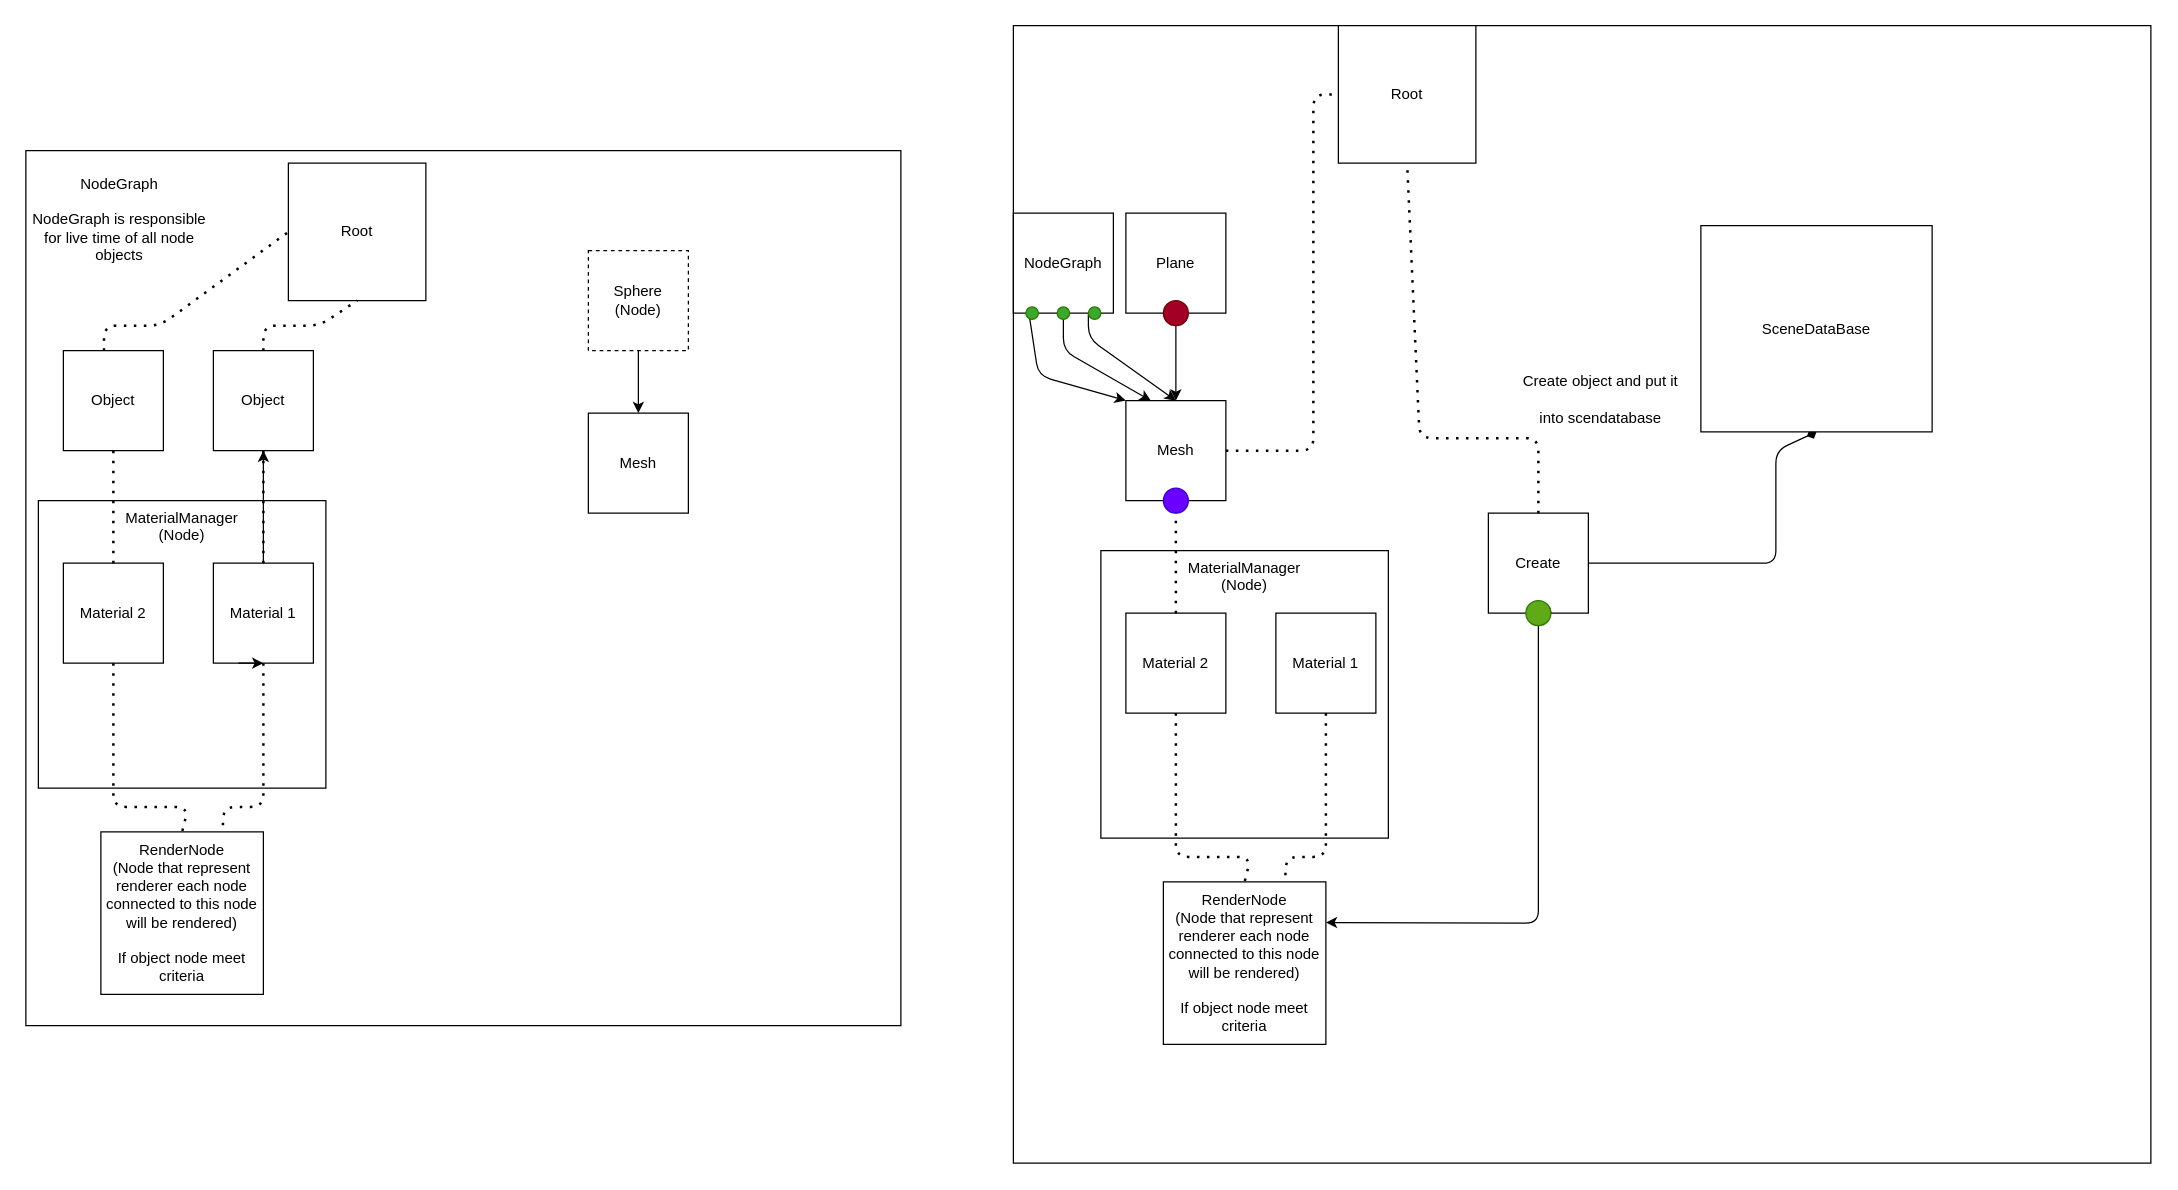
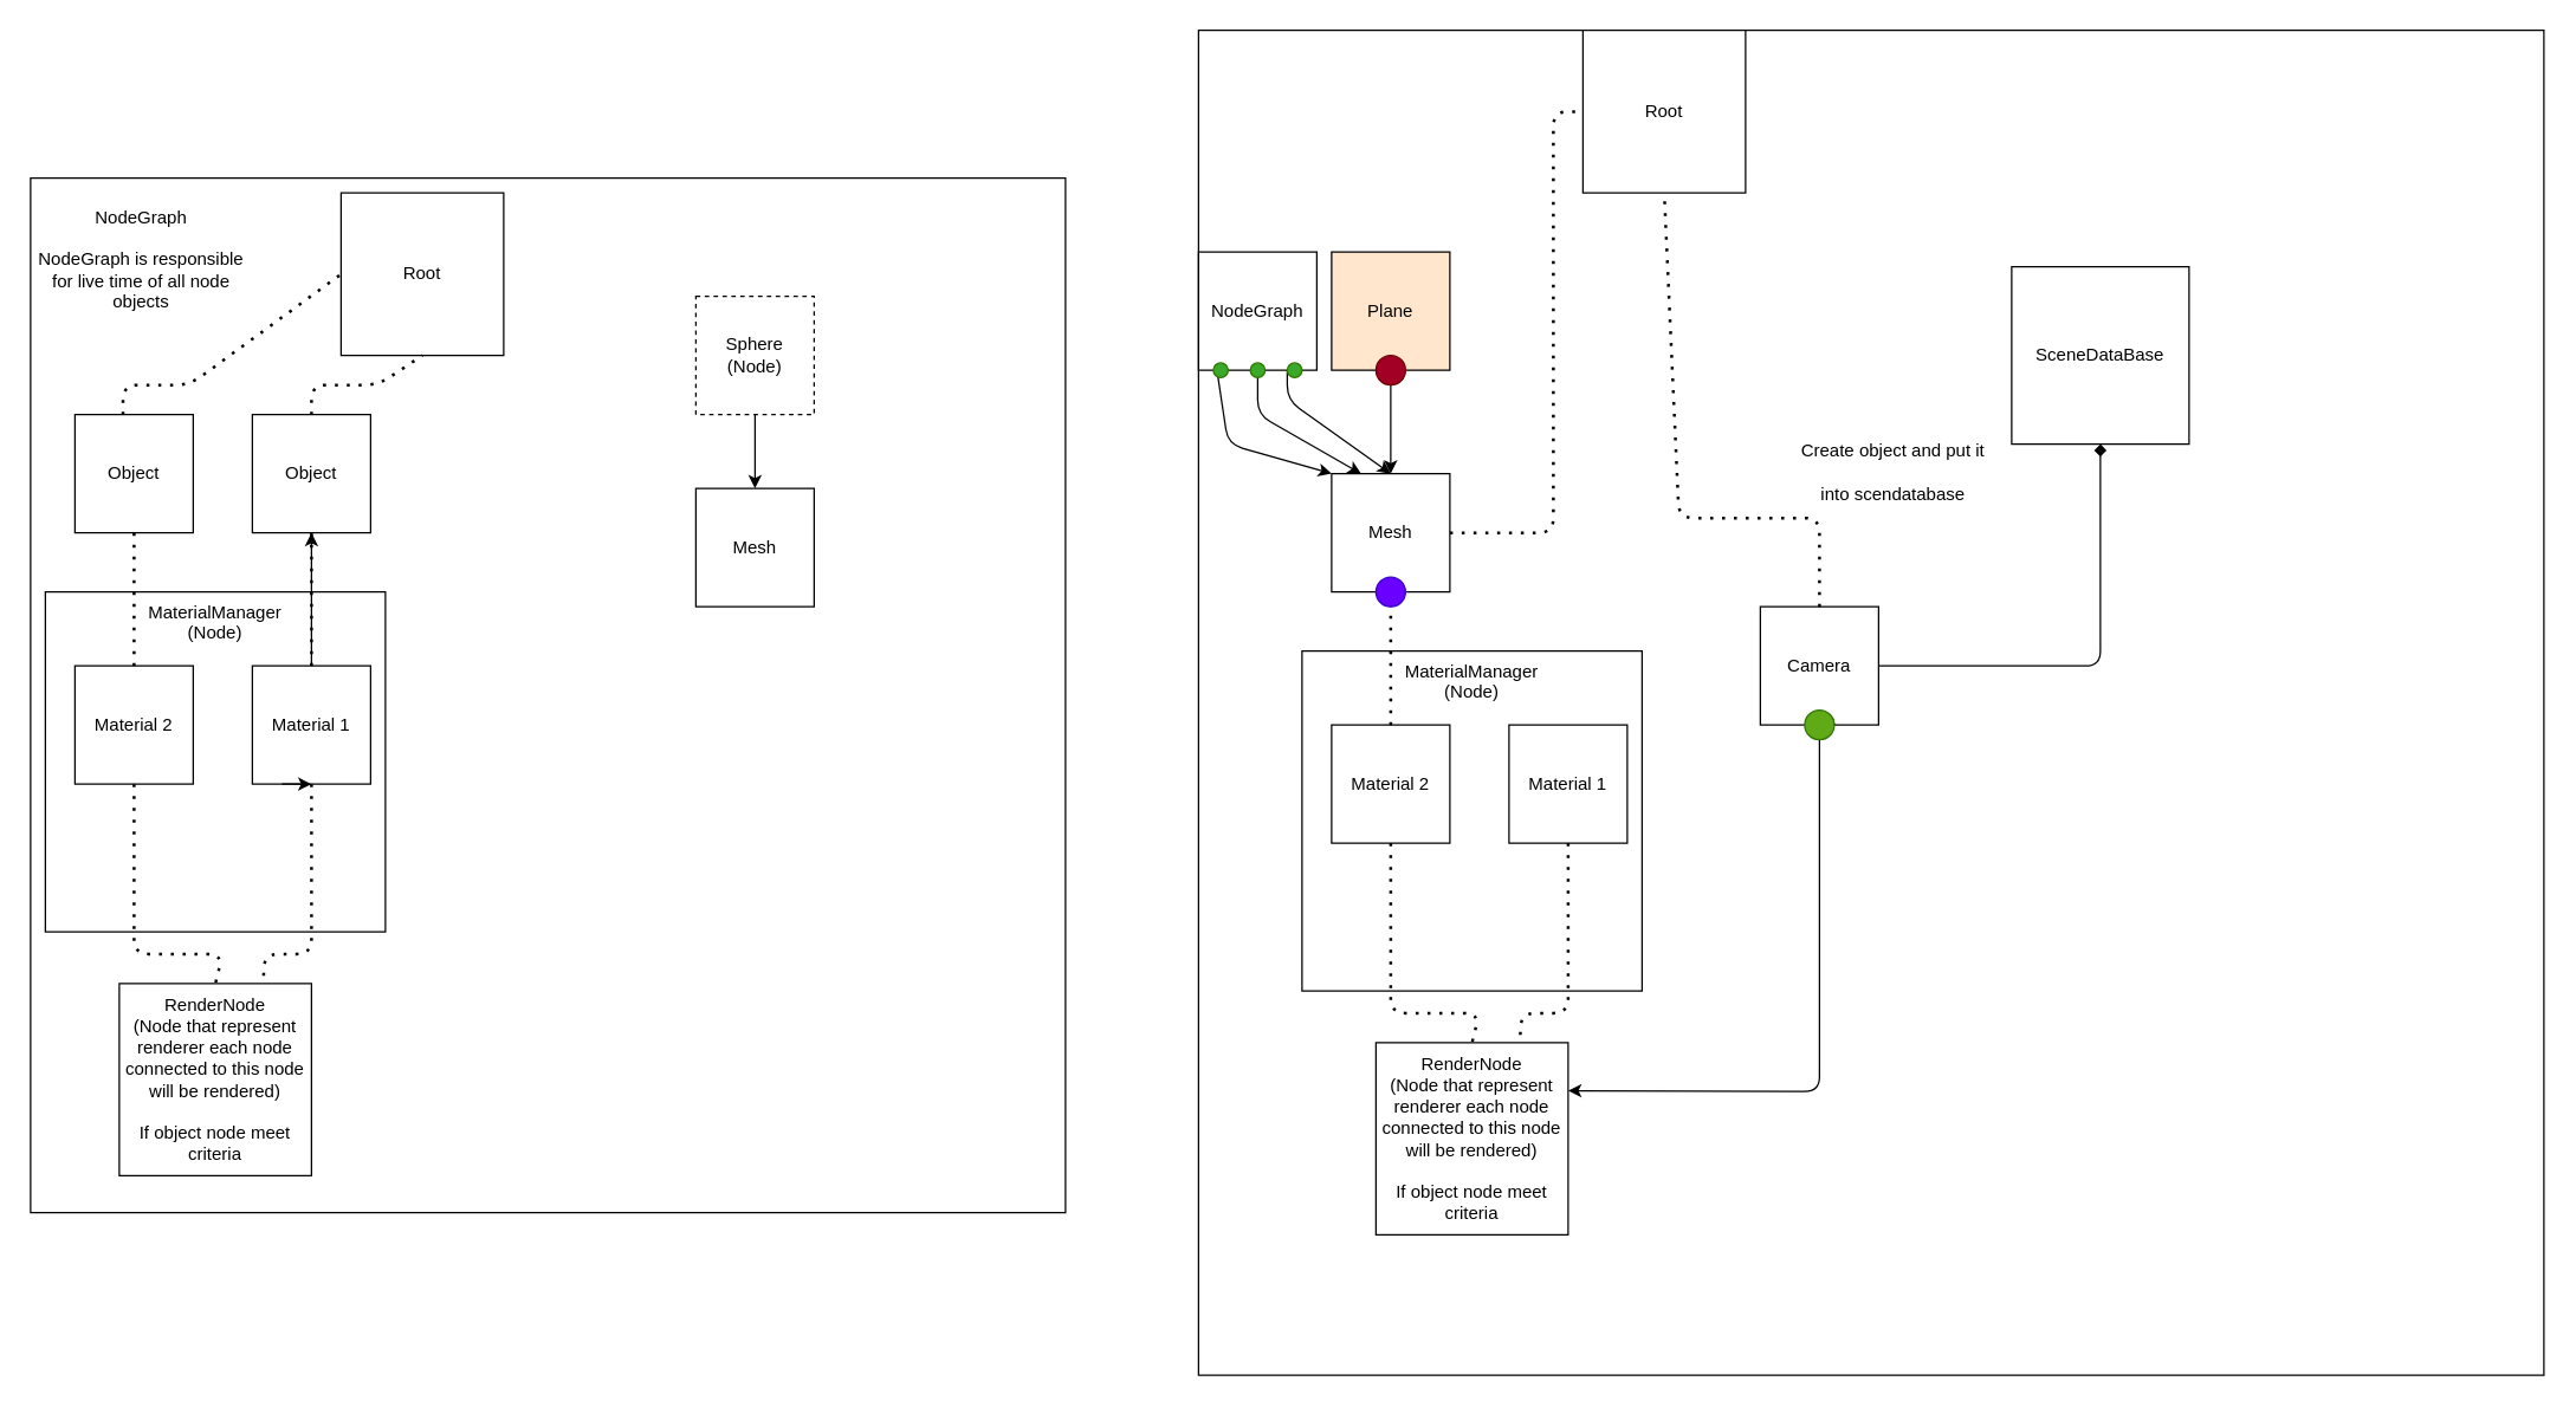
- <mxCell id="43" value="Plane" style="whiteSpace=wrap;html=1;aspect=fixed;" parent="1" vertex="1"><mxGeometry x="900" y="170" width="80" height="80" as="geometry" /></mxCell>
+ <mxCell id="43" value="Plane" style="whiteSpace=wrap;html=1;aspect=fixed;fillColor=#ffe6cc;" parent="1" vertex="1"><mxGeometry x="900" y="170" width="80" height="80" as="geometry" /></mxCell>
- <mxCell id="38" value="SceneDataBase" style="whiteSpace=wrap;html=1;aspect=fixed;" parent="1" vertex="1"><mxGeometry x="1360" y="180" width="185" height="165" as="geometry" /></mxCell>
+ <mxCell id="38" value="SceneDataBase" style="whiteSpace=wrap;html=1;aspect=fixed;" parent="1" vertex="1"><mxGeometry x="1360" y="180" width="120" height="120" as="geometry" /></mxCell>
- <mxCell id="28" value="Create" style="whiteSpace=wrap;html=1;aspect=fixed;" parent="1" vertex="1"><mxGeometry x="1190" y="410" width="80" height="80" as="geometry" /></mxCell>
+ <mxCell id="28" value="Camera" style="whiteSpace=wrap;html=1;aspect=fixed;" parent="1" vertex="1"><mxGeometry x="1190" y="410" width="80" height="80" as="geometry" /></mxCell>
